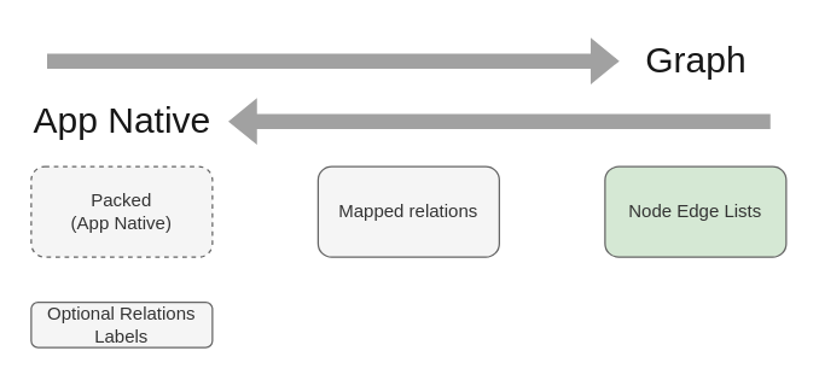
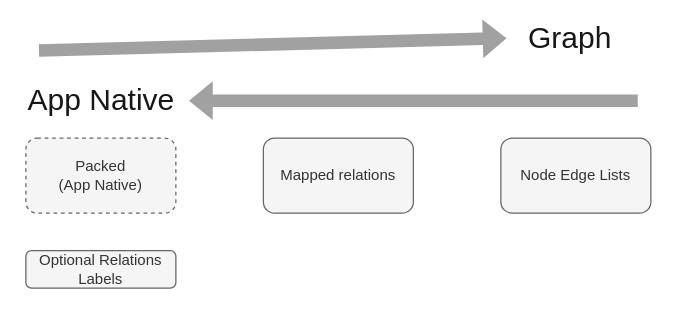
- <mxCell id="7" value="Graph" style="text;strokeColor=none;fillColor=none;html=1;fontSize=24;fontStyle=0;verticalAlign=middle;align=center;fontColor=#171717;" parent="1" vertex="1"><mxGeometry x="410" y="20" width="100" height="40" as="geometry" /></mxCell>
+ <mxCell id="7" value="Graph" style="text;strokeColor=none;fillColor=none;html=1;fontSize=24;fontStyle=0;verticalAlign=middle;align=center;fontColor=#171717;" parent="1" vertex="1"><mxGeometry x="405" y="10" width="100" height="40" as="geometry" /></mxCell>
- <mxCell id="5" value="Node Edge Lists" style="rounded=1;whiteSpace=wrap;html=1;fillColor=#d5e8d4;strokeColor=#666666;fontColor=#333333;" parent="1" vertex="1"><mxGeometry x="400" y="110" width="120" height="60" as="geometry" /></mxCell>
+ <mxCell id="5" value="Node Edge Lists" style="rounded=1;whiteSpace=wrap;html=1;fillColor=#f5f5f5;strokeColor=#666666;fontColor=#333333;" parent="1" vertex="1"><mxGeometry x="400" y="110" width="120" height="60" as="geometry" /></mxCell>
